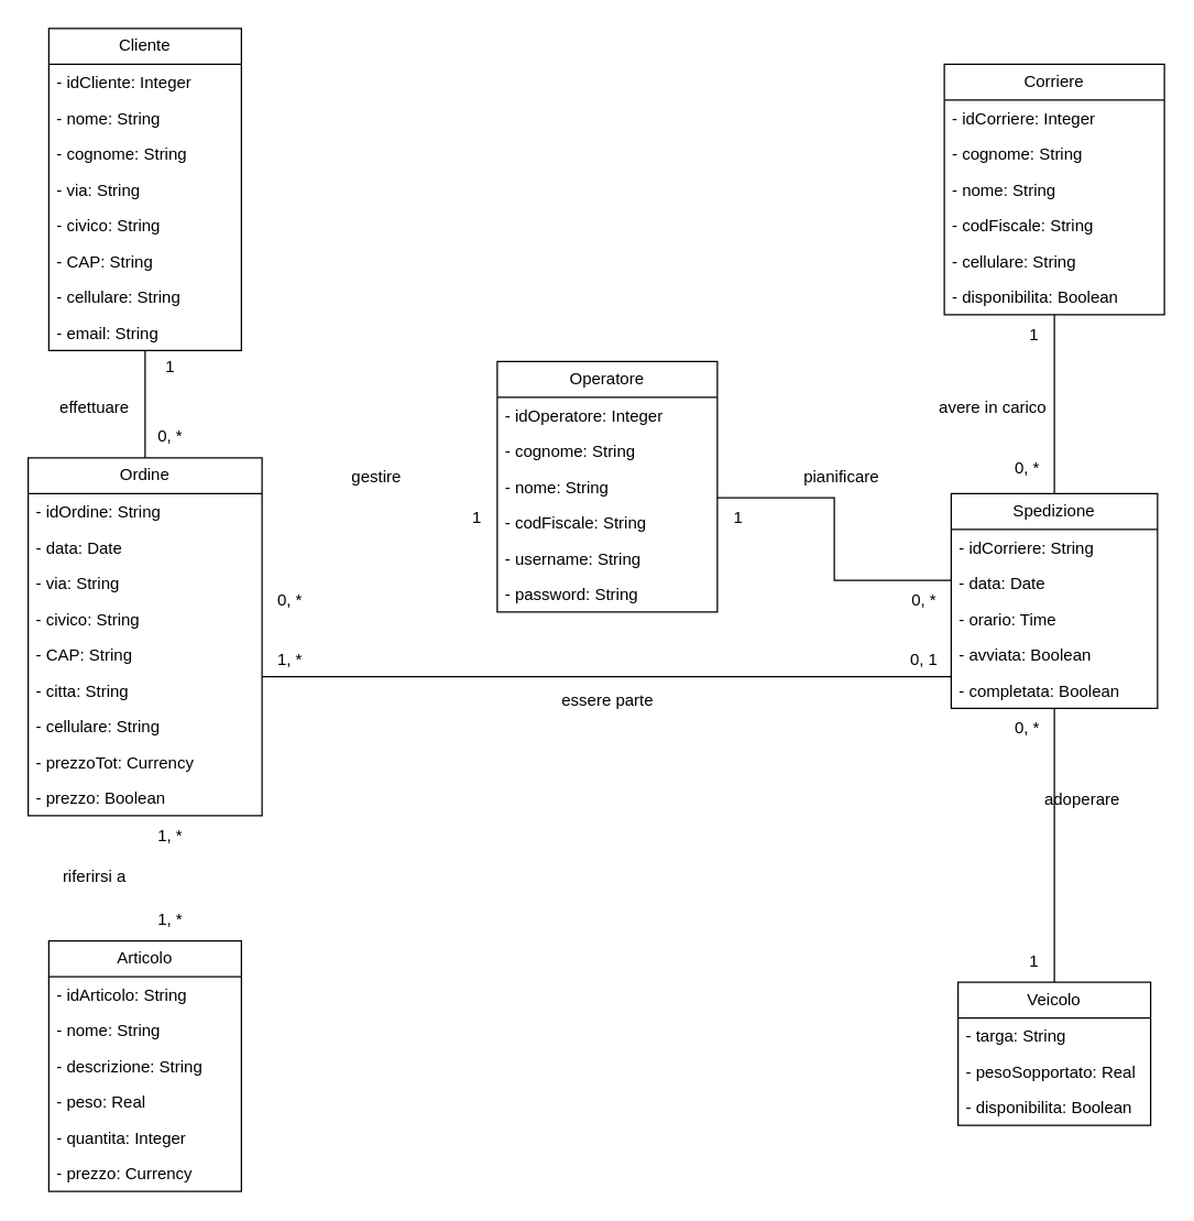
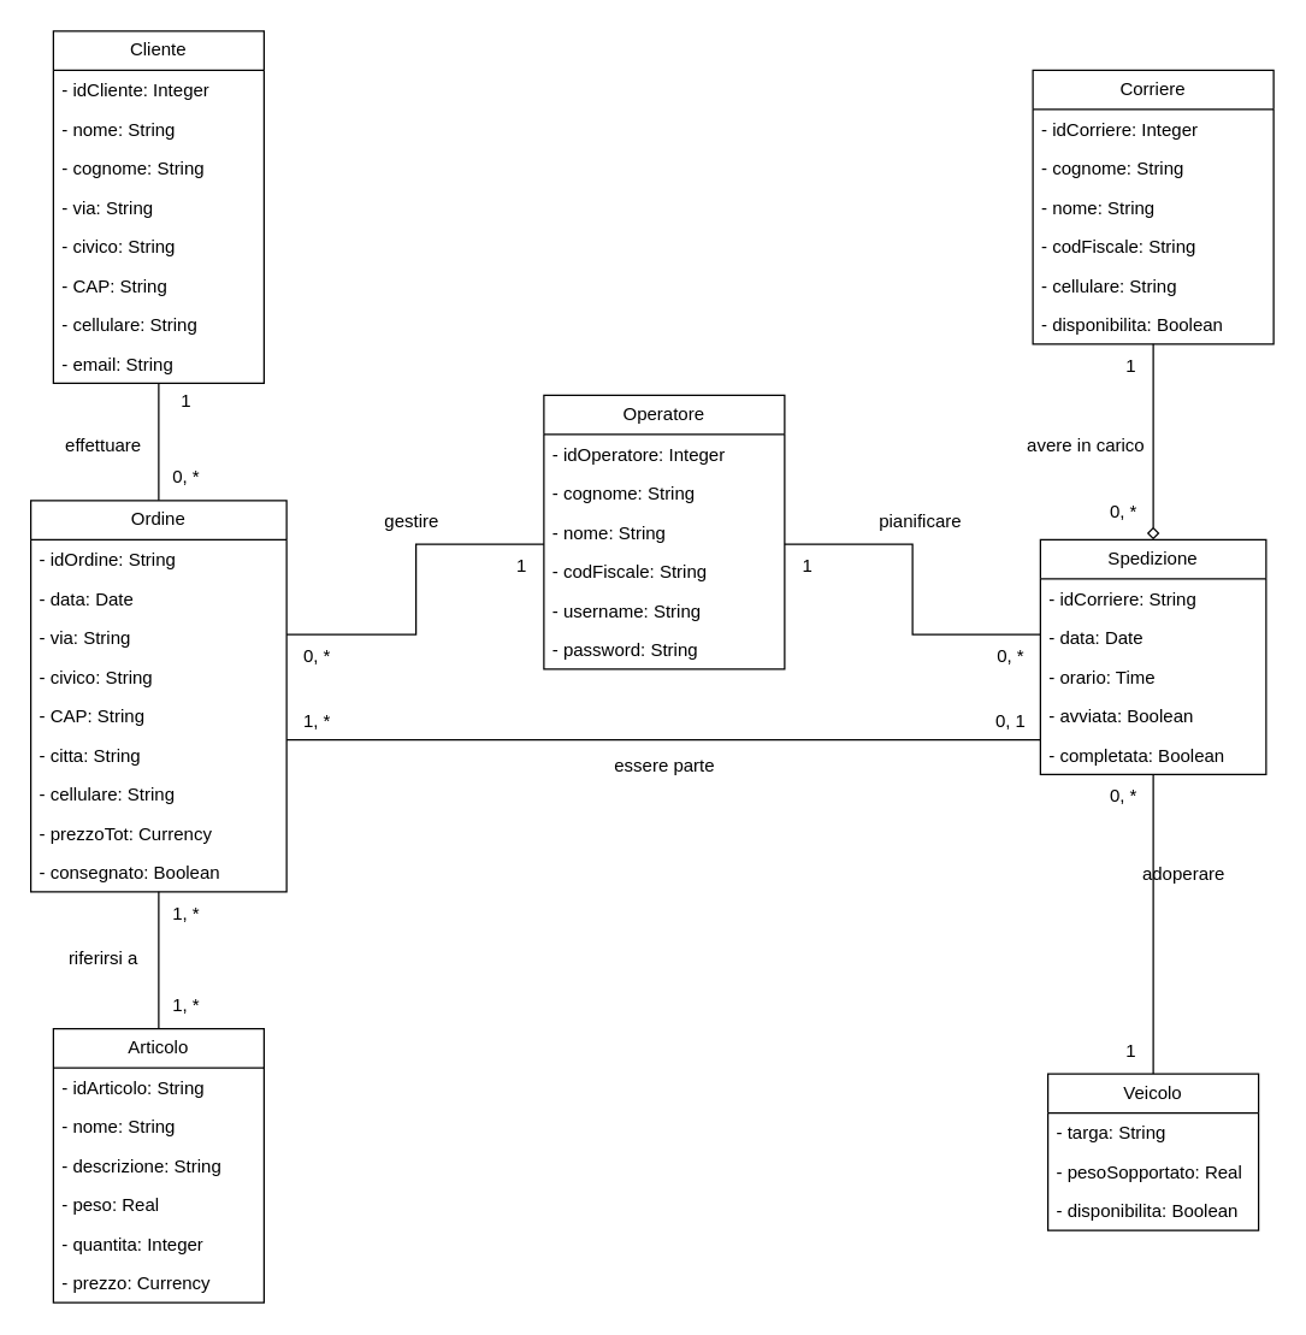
- <mxCell id="63" style="edgeStyle=orthogonalEdgeStyle;rounded=0;orthogonalLoop=1;jettySize=auto;html=1;endArrow=none;endFill=0;" parent="1" source="64" target="45" edge="1"><mxGeometry relative="1" as="geometry" /></mxCell>
+ <mxCell id="63" style="edgeStyle=orthogonalEdgeStyle;rounded=0;orthogonalLoop=1;jettySize=auto;html=1;endArrow=diamond;endFill=0;" parent="1" source="64" target="45" edge="1"><mxGeometry relative="1" as="geometry" /></mxCell>
+ <mxCell id="51" style="edgeStyle=orthogonalEdgeStyle;rounded=0;orthogonalLoop=1;jettySize=auto;html=1;endArrow=none;endFill=0;" parent="1" source="53" target="20" edge="1"><mxGeometry relative="1" as="geometry"><Array as="points"><mxPoint x="276" y="361" /><mxPoint x="276" y="421" /></Array></mxGeometry></mxCell>
- <mxCell id="29" value="- prezzo: Boolean" style="text;strokeColor=none;fillColor=none;align=left;verticalAlign=top;spacingLeft=4;spacingRight=4;overflow=hidden;rotatable=0;points=[[0,0.5],[1,0.5]];portConstraint=eastwest;whiteSpace=wrap;html=1;" parent="20" vertex="1"><mxGeometry y="234" width="170" height="26" as="geometry" /></mxCell>
+ <mxCell id="29" value="- consegnato: Boolean" style="text;strokeColor=none;fillColor=none;align=left;verticalAlign=top;spacingLeft=4;spacingRight=4;overflow=hidden;rotatable=0;points=[[0,0.5],[1,0.5]];portConstraint=eastwest;whiteSpace=wrap;html=1;" parent="20" vertex="1"><mxGeometry y="234" width="170" height="26" as="geometry" /></mxCell>
+ <mxCell id="2" style="edgeStyle=orthogonalEdgeStyle;rounded=0;orthogonalLoop=1;jettySize=auto;html=1;endArrow=none;endFill=0;" parent="1" source="3" target="20" edge="1"><mxGeometry relative="1" as="geometry" /></mxCell>
